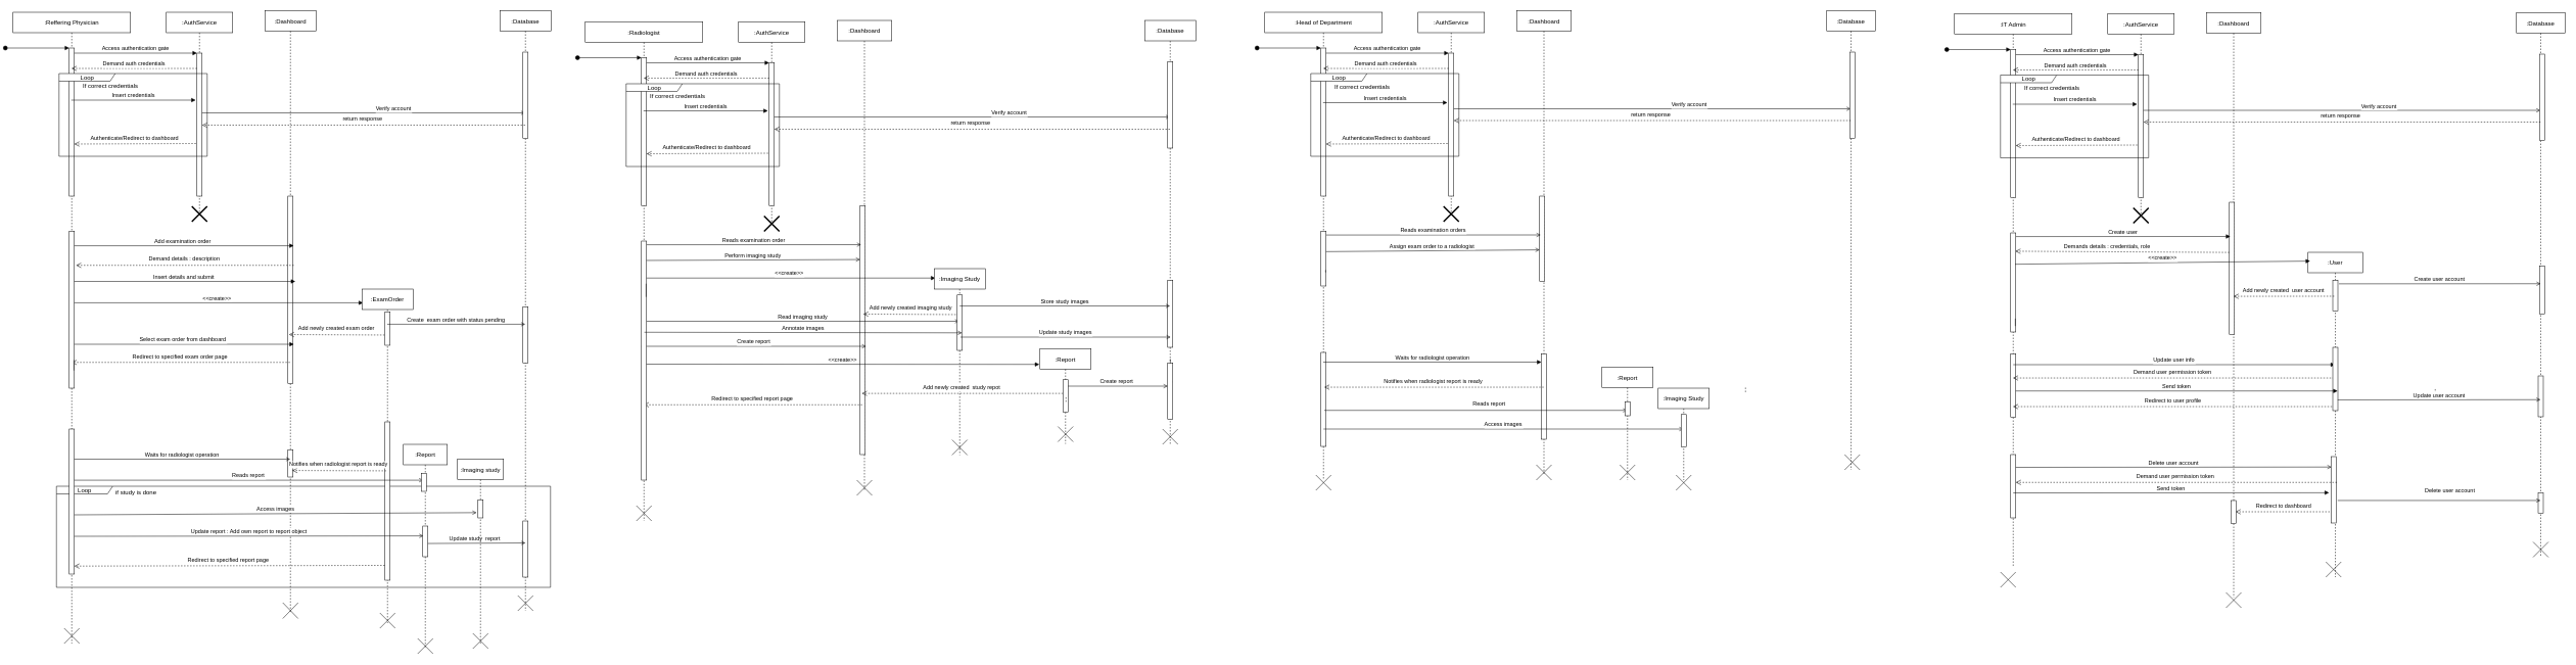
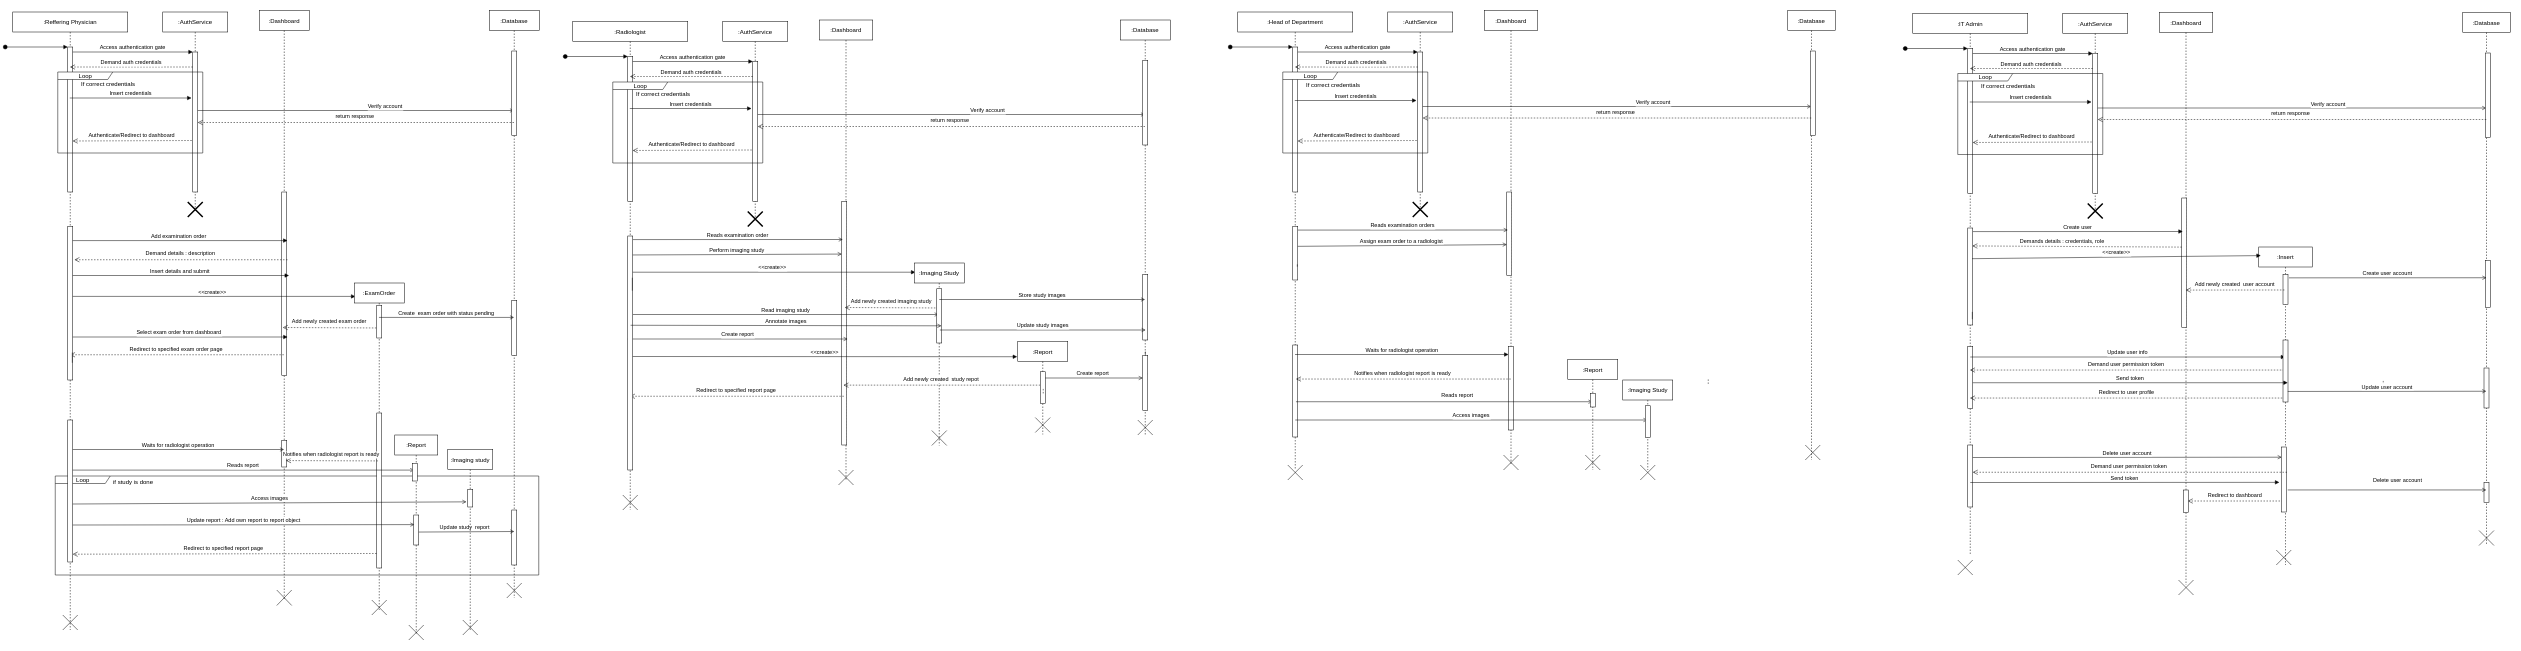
- <mxCell id="161" value=":User" style="shape=umlLifeline;perimeter=lifelinePerimeter;container=1;collapsible=0;recursiveResize=0;rounded=0;shadow=0;strokeWidth=1;" parent="1" vertex="1"><mxGeometry x="4512" y="493" width="107" height="636" as="geometry" /></mxCell>
+ <mxCell id="161" value=":Insert" style="shape=umlLifeline;perimeter=lifelinePerimeter;container=1;collapsible=0;recursiveResize=0;rounded=0;shadow=0;strokeWidth=1;" parent="1" vertex="1"><mxGeometry x="4512" y="493" width="107" height="636" as="geometry" /></mxCell>
